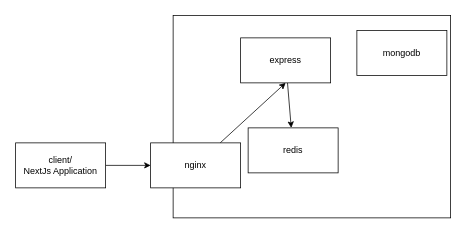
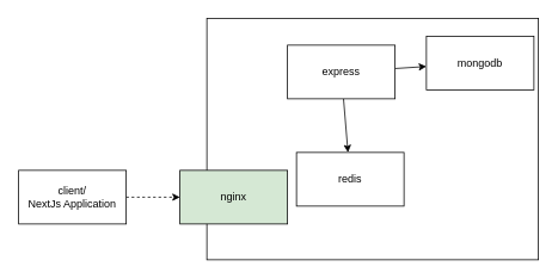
+ <mxCell id="8" style="edgeStyle=none;html=1;" edge="1" parent="1" source="9" target="10"><mxGeometry relative="1" as="geometry" /></mxCell>
- <mxCell id="5" style="edgeStyle=none;html=1;entryX=0.5;entryY=1;entryDx=0;entryDy=0;" edge="1" parent="1" source="6" target="9"><mxGeometry relative="1" as="geometry" /></mxCell>
- <mxCell id="3" style="edgeStyle=none;html=1;" edge="1" parent="1" source="4" target="6"><mxGeometry relative="1" as="geometry"><mxPoint x="210" y="220" as="targetPoint" /></mxGeometry></mxCell>
+ <mxCell id="3" style="edgeStyle=none;html=1;dashed=1;" edge="1" parent="1" source="4" target="6"><mxGeometry relative="1" as="geometry"><mxPoint x="210" y="220" as="targetPoint" /></mxGeometry></mxCell>
- <mxCell id="6" value="nginx" style="rounded=0;whiteSpace=wrap;html=1;" vertex="1" parent="1"><mxGeometry x="200" y="190" width="120" height="60" as="geometry" /></mxCell>
+ <mxCell id="6" value="nginx" style="rounded=0;whiteSpace=wrap;html=1;fillColor=#d5e8d4;" vertex="1" parent="1"><mxGeometry x="200" y="190" width="120" height="60" as="geometry" /></mxCell>
